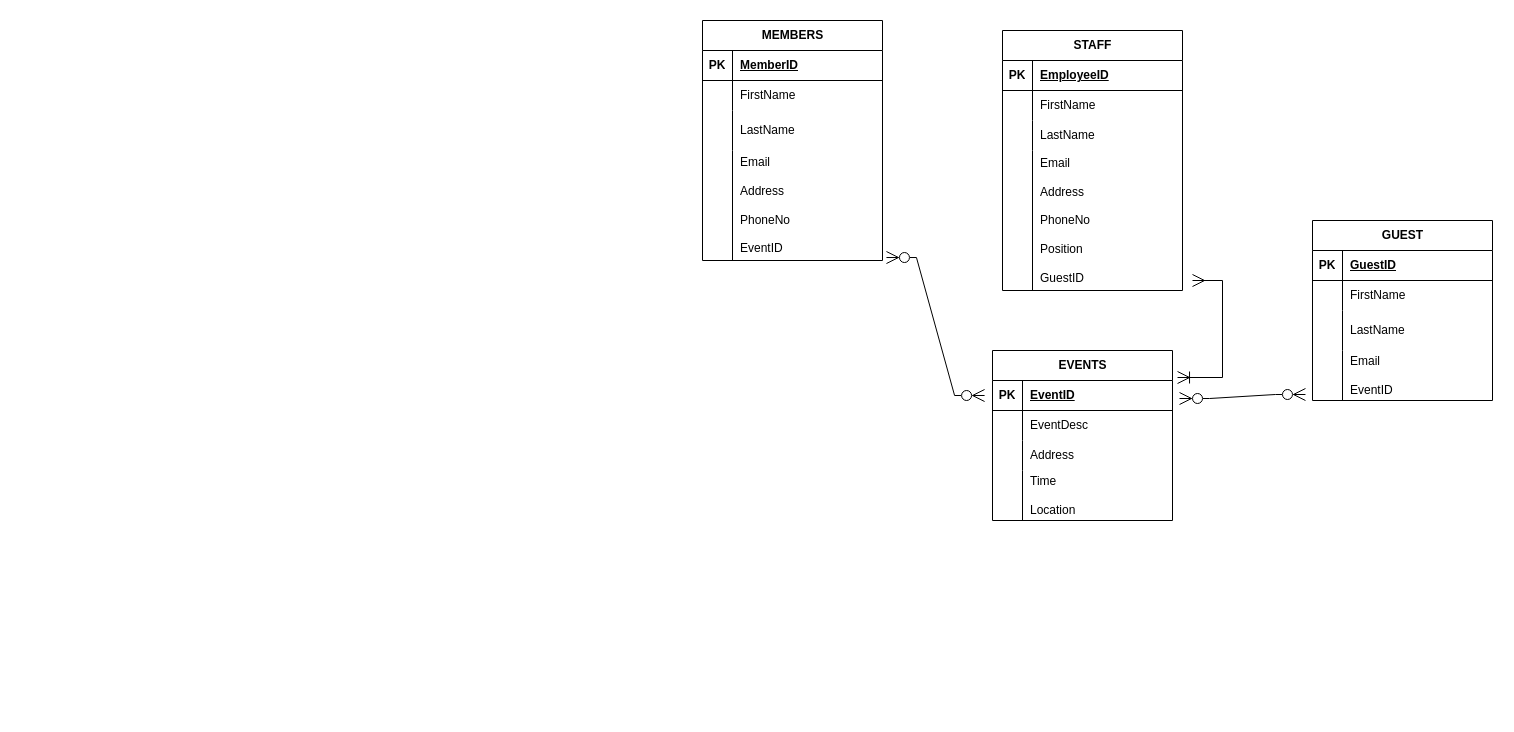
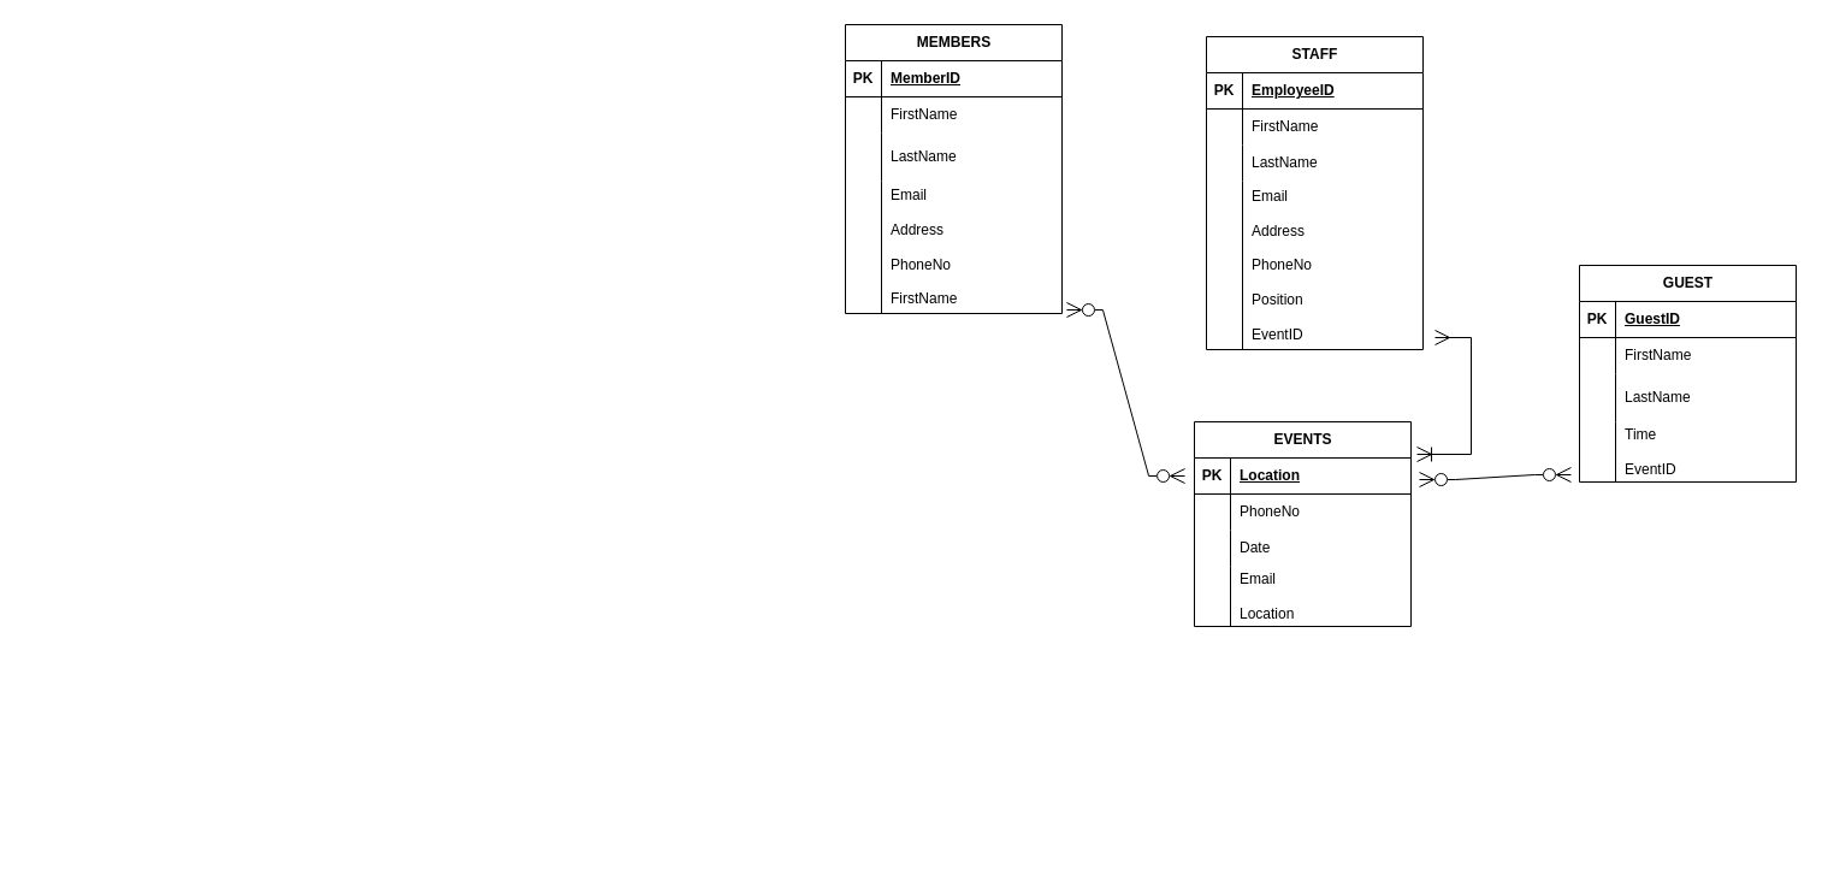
- <mxCell id="41" value="Email&lt;div&gt;&lt;br&gt;&lt;/div&gt;&lt;div&gt;Address&lt;/div&gt;&lt;div&gt;&lt;br&gt;&lt;/div&gt;&lt;div&gt;PhoneNo&lt;/div&gt;&lt;div&gt;&lt;br&gt;&lt;/div&gt;&lt;div&gt;EventID&lt;/div&gt;" style="shape=partialRectangle;connectable=0;fillColor=none;top=0;left=0;bottom=0;right=0;align=left;spacingLeft=6;overflow=hidden;whiteSpace=wrap;html=1;" parent="39" vertex="1"><mxGeometry x="30" width="150" height="110" as="geometry"><mxRectangle width="150" height="110" as="alternateBounds" /></mxGeometry></mxCell>
+ <mxCell id="41" value="Email&lt;div&gt;&lt;br&gt;&lt;/div&gt;&lt;div&gt;Address&lt;/div&gt;&lt;div&gt;&lt;br&gt;&lt;/div&gt;&lt;div&gt;PhoneNo&lt;/div&gt;&lt;div&gt;&lt;br&gt;&lt;/div&gt;&lt;div&gt;FirstName&lt;/div&gt;" style="shape=partialRectangle;connectable=0;fillColor=none;top=0;left=0;bottom=0;right=0;align=left;spacingLeft=6;overflow=hidden;whiteSpace=wrap;html=1;" parent="39" vertex="1"><mxGeometry x="30" width="150" height="110" as="geometry"><mxRectangle width="150" height="110" as="alternateBounds" /></mxGeometry></mxCell>
- <mxCell id="28" value="Email&lt;div&gt;&lt;br&gt;&lt;/div&gt;&lt;div&gt;Address&lt;/div&gt;&lt;div&gt;&lt;br&gt;&lt;/div&gt;&lt;div&gt;PhoneNo&lt;/div&gt;&lt;div&gt;&lt;br&gt;&lt;/div&gt;&lt;div&gt;Position&lt;/div&gt;&lt;div&gt;&lt;br&gt;&lt;/div&gt;&lt;div&gt;GuestID&lt;/div&gt;" style="shape=partialRectangle;connectable=0;fillColor=none;top=0;left=0;bottom=0;right=0;align=left;spacingLeft=6;overflow=hidden;whiteSpace=wrap;html=1;" parent="26" vertex="1"><mxGeometry x="30" width="150" height="140" as="geometry"><mxRectangle width="150" height="140" as="alternateBounds" /></mxGeometry></mxCell>
+ <mxCell id="28" value="Email&lt;div&gt;&lt;br&gt;&lt;/div&gt;&lt;div&gt;Address&lt;/div&gt;&lt;div&gt;&lt;br&gt;&lt;/div&gt;&lt;div&gt;PhoneNo&lt;/div&gt;&lt;div&gt;&lt;br&gt;&lt;/div&gt;&lt;div&gt;Position&lt;/div&gt;&lt;div&gt;&lt;br&gt;&lt;/div&gt;&lt;div&gt;EventID&lt;/div&gt;" style="shape=partialRectangle;connectable=0;fillColor=none;top=0;left=0;bottom=0;right=0;align=left;spacingLeft=6;overflow=hidden;whiteSpace=wrap;html=1;" parent="26" vertex="1"><mxGeometry x="30" width="150" height="140" as="geometry"><mxRectangle width="150" height="140" as="alternateBounds" /></mxGeometry></mxCell>
- <mxCell id="14" value="Email&lt;div&gt;&lt;br&gt;&lt;div&gt;EventID&lt;/div&gt;&lt;/div&gt;" style="shape=partialRectangle;connectable=0;fillColor=none;top=0;left=0;bottom=0;right=0;align=left;spacingLeft=6;overflow=hidden;whiteSpace=wrap;html=1;" parent="12" vertex="1"><mxGeometry x="30" width="150" height="50" as="geometry"><mxRectangle width="150" height="50" as="alternateBounds" /></mxGeometry></mxCell>
+ <mxCell id="14" value="Time&lt;div&gt;&lt;br&gt;&lt;div&gt;EventID&lt;/div&gt;&lt;/div&gt;" style="shape=partialRectangle;connectable=0;fillColor=none;top=0;left=0;bottom=0;right=0;align=left;spacingLeft=6;overflow=hidden;whiteSpace=wrap;html=1;" parent="12" vertex="1"><mxGeometry x="30" width="150" height="50" as="geometry"><mxRectangle width="150" height="50" as="alternateBounds" /></mxGeometry></mxCell>
- <mxCell id="46" value="EventID" style="shape=partialRectangle;connectable=0;fillColor=none;top=0;left=0;bottom=0;right=0;align=left;spacingLeft=6;fontStyle=5;overflow=hidden;whiteSpace=wrap;html=1;" parent="44" vertex="1"><mxGeometry x="30" width="150" height="30" as="geometry"><mxRectangle width="150" height="30" as="alternateBounds" /></mxGeometry></mxCell>
+ <mxCell id="46" value="Location" style="shape=partialRectangle;connectable=0;fillColor=none;top=0;left=0;bottom=0;right=0;align=left;spacingLeft=6;fontStyle=5;overflow=hidden;whiteSpace=wrap;html=1;" parent="44" vertex="1"><mxGeometry x="30" width="150" height="30" as="geometry"><mxRectangle width="150" height="30" as="alternateBounds" /></mxGeometry></mxCell>
- <mxCell id="49" value="EventDesc" style="shape=partialRectangle;connectable=0;fillColor=none;top=0;left=0;bottom=0;right=0;align=left;spacingLeft=6;overflow=hidden;whiteSpace=wrap;html=1;" parent="47" vertex="1"><mxGeometry x="30" width="150" height="30" as="geometry"><mxRectangle width="150" height="30" as="alternateBounds" /></mxGeometry></mxCell>
+ <mxCell id="49" value="PhoneNo" style="shape=partialRectangle;connectable=0;fillColor=none;top=0;left=0;bottom=0;right=0;align=left;spacingLeft=6;overflow=hidden;whiteSpace=wrap;html=1;" parent="47" vertex="1"><mxGeometry x="30" width="150" height="30" as="geometry"><mxRectangle width="150" height="30" as="alternateBounds" /></mxGeometry></mxCell>
- <mxCell id="52" value="Address" style="shape=partialRectangle;connectable=0;fillColor=none;top=0;left=0;bottom=0;right=0;align=left;spacingLeft=6;overflow=hidden;whiteSpace=wrap;html=1;" parent="50" vertex="1"><mxGeometry x="30" width="150" height="30" as="geometry"><mxRectangle width="150" height="30" as="alternateBounds" /></mxGeometry></mxCell>
+ <mxCell id="52" value="Date" style="shape=partialRectangle;connectable=0;fillColor=none;top=0;left=0;bottom=0;right=0;align=left;spacingLeft=6;overflow=hidden;whiteSpace=wrap;html=1;" parent="50" vertex="1"><mxGeometry x="30" width="150" height="30" as="geometry"><mxRectangle width="150" height="30" as="alternateBounds" /></mxGeometry></mxCell>
- <mxCell id="55" value="Time&lt;div&gt;&lt;br&gt;&lt;div&gt;Location&lt;/div&gt;&lt;/div&gt;" style="shape=partialRectangle;connectable=0;fillColor=none;top=0;left=0;bottom=0;right=0;align=left;spacingLeft=6;overflow=hidden;whiteSpace=wrap;html=1;" parent="53" vertex="1"><mxGeometry x="30" width="150" height="50" as="geometry"><mxRectangle width="150" height="50" as="alternateBounds" /></mxGeometry></mxCell>
+ <mxCell id="55" value="Email&lt;div&gt;&lt;br&gt;&lt;div&gt;Location&lt;/div&gt;&lt;/div&gt;" style="shape=partialRectangle;connectable=0;fillColor=none;top=0;left=0;bottom=0;right=0;align=left;spacingLeft=6;overflow=hidden;whiteSpace=wrap;html=1;" parent="53" vertex="1"><mxGeometry x="30" width="150" height="50" as="geometry"><mxRectangle width="150" height="50" as="alternateBounds" /></mxGeometry></mxCell>
